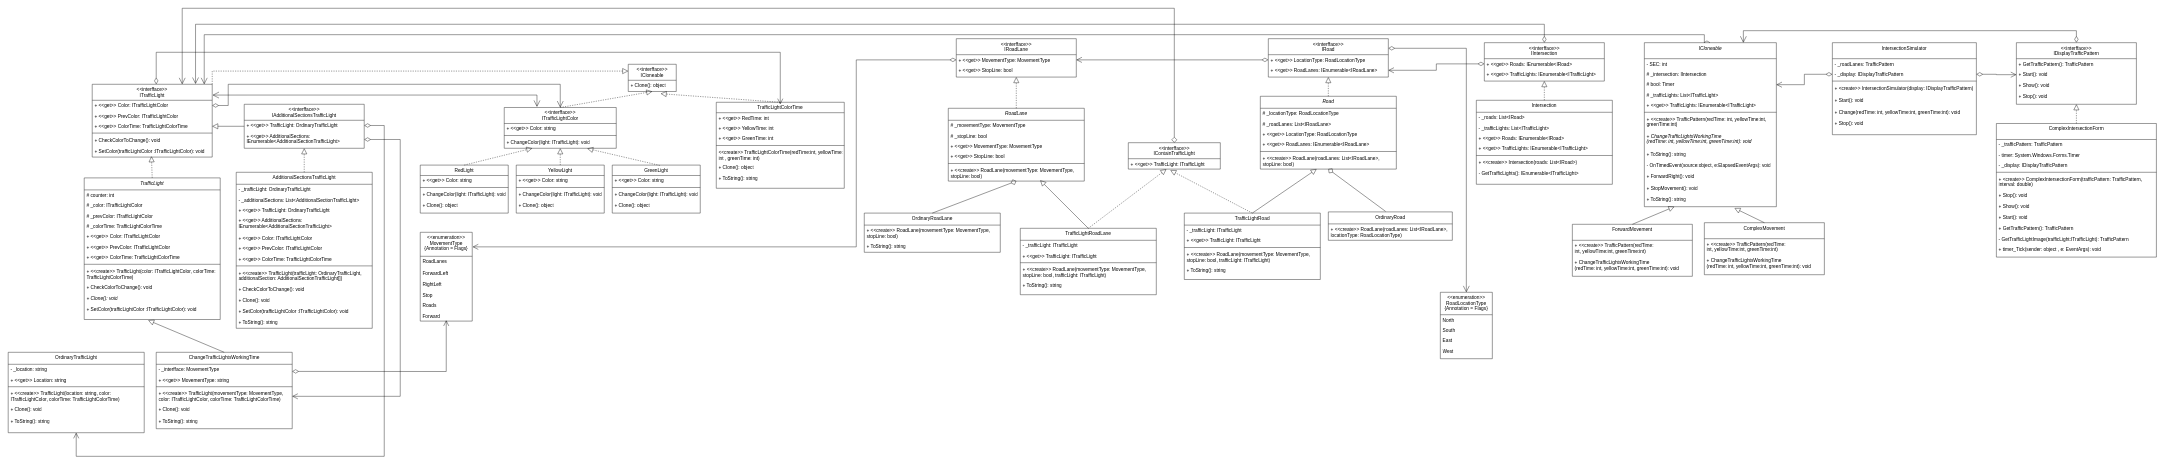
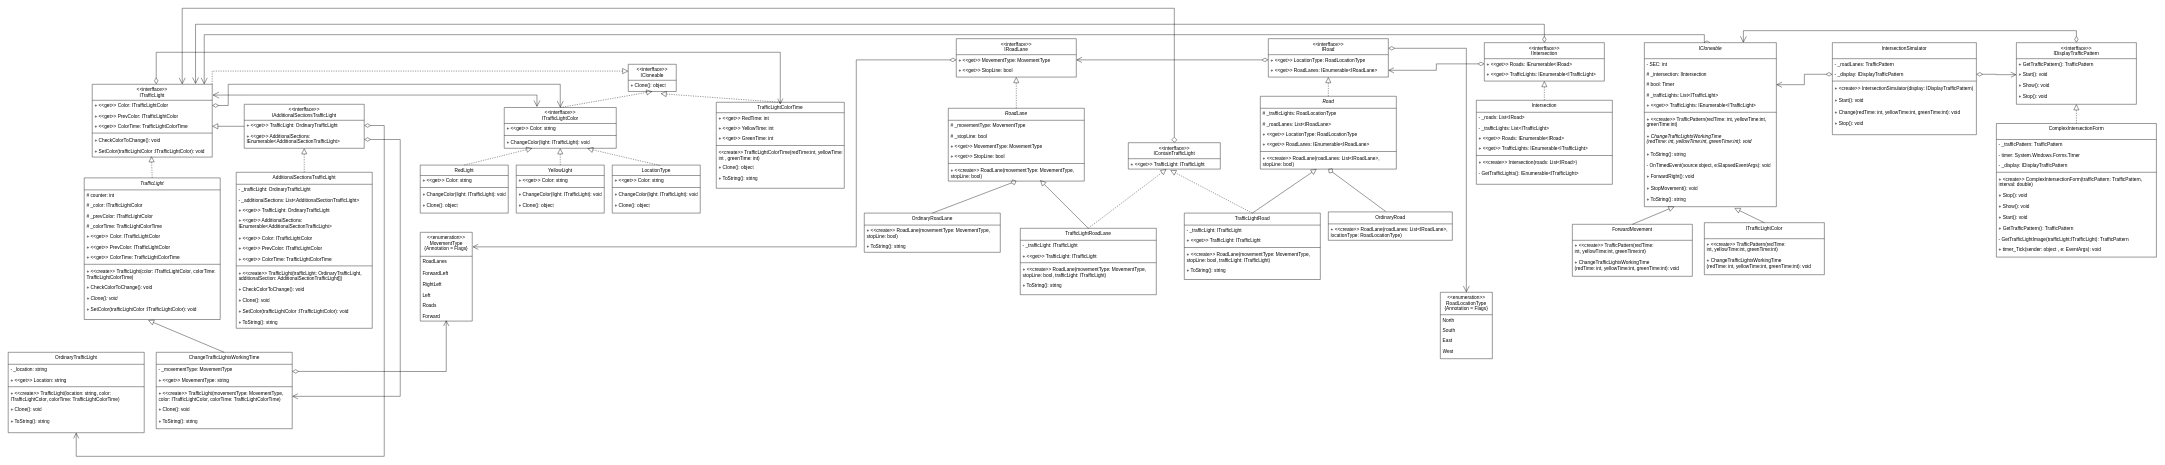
- <mxCell id="119" value="# _locationType: RoadLocationType" style="text;align=left;verticalAlign=top;spacingLeft=4;spacingRight=4;overflow=hidden;rotatable=0;points=[[0,0.5],[1,0.5]];portConstraint=eastwest;rounded=0;shadow=0;html=0;" parent="118" vertex="1"><mxGeometry y="30" width="340" height="26" as="geometry" /></mxCell>
+ <mxCell id="119" value="# _trafficLights: RoadLocationType" style="text;align=left;verticalAlign=top;spacingLeft=4;spacingRight=4;overflow=hidden;rotatable=0;points=[[0,0.5],[1,0.5]];portConstraint=eastwest;rounded=0;shadow=0;html=0;" parent="118" vertex="1"><mxGeometry y="30" width="340" height="26" as="geometry" /></mxCell>
- <mxCell id="20" value="GreenLight" style="swimlane;fontStyle=0;align=center;verticalAlign=top;childLayout=stackLayout;horizontal=1;startSize=26;horizontalStack=0;resizeParent=1;resizeLast=0;collapsible=1;marginBottom=0;rounded=0;shadow=0;strokeWidth=1;" parent="1" vertex="1"><mxGeometry x="1530" y="412" width="220" height="120" as="geometry"><mxRectangle x="130" y="380" width="160" height="26" as="alternateBounds" /></mxGeometry></mxCell>
+ <mxCell id="20" value="LocationType" style="swimlane;fontStyle=0;align=center;verticalAlign=top;childLayout=stackLayout;horizontal=1;startSize=26;horizontalStack=0;resizeParent=1;resizeLast=0;collapsible=1;marginBottom=0;rounded=0;shadow=0;strokeWidth=1;" parent="1" vertex="1"><mxGeometry x="1530" y="412" width="220" height="120" as="geometry"><mxRectangle x="130" y="380" width="160" height="26" as="alternateBounds" /></mxGeometry></mxCell>
- <mxCell id="180" value="ComplexMovement" style="swimlane;fontStyle=0;align=center;verticalAlign=top;childLayout=stackLayout;horizontal=1;startSize=40;horizontalStack=0;resizeParent=1;resizeLast=0;collapsible=1;marginBottom=0;rounded=0;shadow=0;strokeWidth=1;" parent="1" vertex="1"><mxGeometry x="4260" y="556" width="300" height="130" as="geometry"><mxRectangle x="130" y="380" width="160" height="26" as="alternateBounds" /></mxGeometry></mxCell>
+ <mxCell id="180" value="ITrafficLightColor" style="swimlane;fontStyle=0;align=center;verticalAlign=top;childLayout=stackLayout;horizontal=1;startSize=40;horizontalStack=0;resizeParent=1;resizeLast=0;collapsible=1;marginBottom=0;rounded=0;shadow=0;strokeWidth=1;" parent="1" vertex="1"><mxGeometry x="4260" y="556" width="300" height="130" as="geometry"><mxRectangle x="130" y="380" width="160" height="26" as="alternateBounds" /></mxGeometry></mxCell>
- <mxCell id="95" value="Stop" style="text;align=left;verticalAlign=top;spacingLeft=4;spacingRight=4;overflow=hidden;rotatable=0;points=[[0,0.5],[1,0.5]];portConstraint=eastwest;rounded=0;shadow=0;html=0;" parent="91" vertex="1"><mxGeometry y="144" width="130" height="26" as="geometry" /></mxCell>
+ <mxCell id="95" value="Left" style="text;align=left;verticalAlign=top;spacingLeft=4;spacingRight=4;overflow=hidden;rotatable=0;points=[[0,0.5],[1,0.5]];portConstraint=eastwest;rounded=0;shadow=0;html=0;" parent="91" vertex="1"><mxGeometry y="144" width="130" height="26" as="geometry" /></mxCell>
- <mxCell id="70" value="- _interfface: MovementType" style="text;align=left;verticalAlign=top;spacingLeft=4;spacingRight=4;overflow=hidden;rotatable=0;points=[[0,0.5],[1,0.5]];portConstraint=eastwest;rounded=0;shadow=0;html=0;" parent="69" vertex="1"><mxGeometry y="30" width="340" height="26" as="geometry" /></mxCell>
+ <mxCell id="70" value="- _movementType: MovementType" style="text;align=left;verticalAlign=top;spacingLeft=4;spacingRight=4;overflow=hidden;rotatable=0;points=[[0,0.5],[1,0.5]];portConstraint=eastwest;rounded=0;shadow=0;html=0;" parent="69" vertex="1"><mxGeometry y="30" width="340" height="26" as="geometry" /></mxCell>
